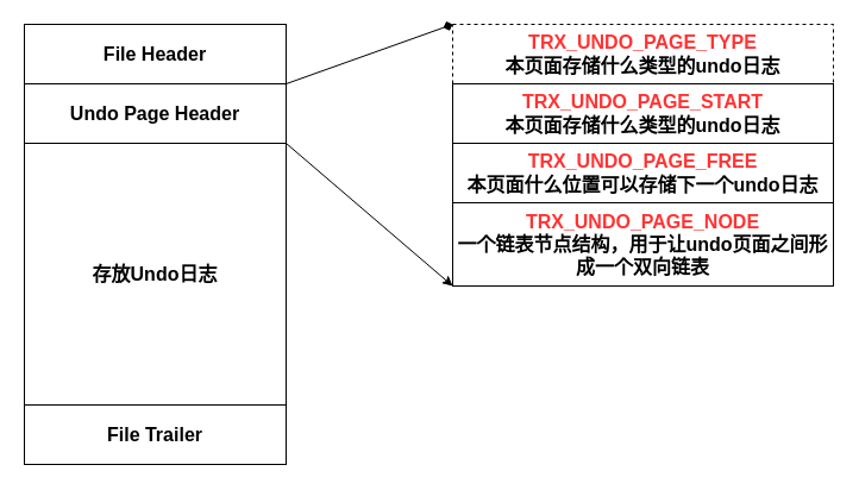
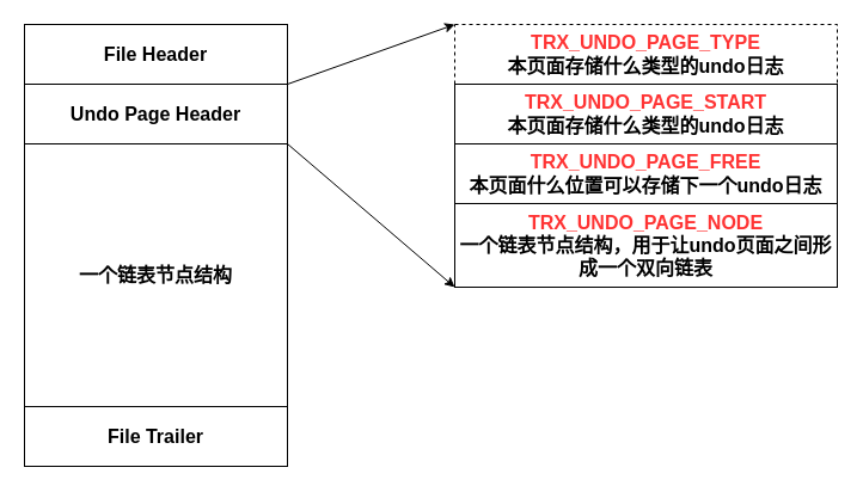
- <mxCell id="10" value="" style="endArrow=diamond;html=1;exitX=1;exitY=0;exitDx=0;exitDy=0;entryX=0;entryY=0;entryDx=0;entryDy=0;" edge="1" parent="1" source="3" target="6"><mxGeometry width="50" height="50" relative="1" as="geometry"><mxPoint x="290" y="60" as="sourcePoint" /><mxPoint x="340" y="10" as="targetPoint" /></mxGeometry></mxCell>
+ <mxCell id="10" value="" style="endArrow=classic;html=1;exitX=1;exitY=0;exitDx=0;exitDy=0;entryX=0;entryY=0;entryDx=0;entryDy=0;" edge="1" parent="1" source="3" target="6"><mxGeometry width="50" height="50" relative="1" as="geometry"><mxPoint x="290" y="60" as="sourcePoint" /><mxPoint x="340" y="10" as="targetPoint" /></mxGeometry></mxCell>
- <mxCell id="4" value="&lt;span style=&quot;font-size: 16px&quot;&gt;&lt;b&gt;存放Undo日志&lt;/b&gt;&lt;/span&gt;" style="rounded=0;whiteSpace=wrap;html=1;" vertex="1" parent="1"><mxGeometry x="20" y="120" width="220" height="220" as="geometry" /></mxCell>
+ <mxCell id="4" value="&lt;span style=&quot;font-size: 16px&quot;&gt;&lt;b&gt;一个链表节点结构&lt;/b&gt;&lt;/span&gt;" style="rounded=0;whiteSpace=wrap;html=1;" vertex="1" parent="1"><mxGeometry x="20" y="120" width="220" height="220" as="geometry" /></mxCell>
